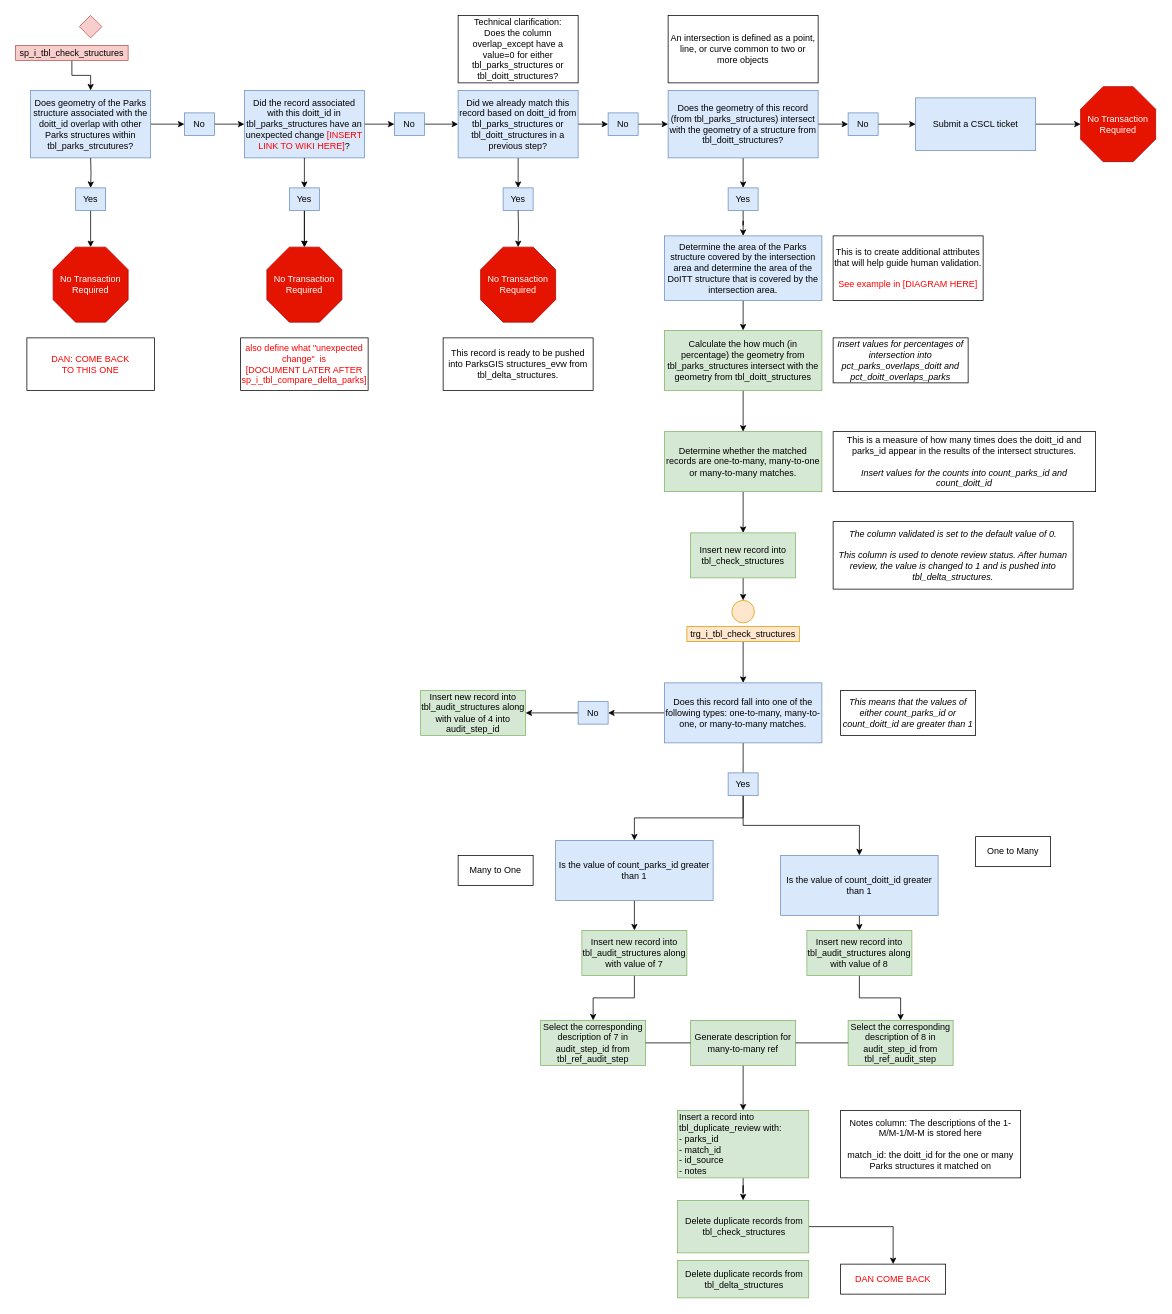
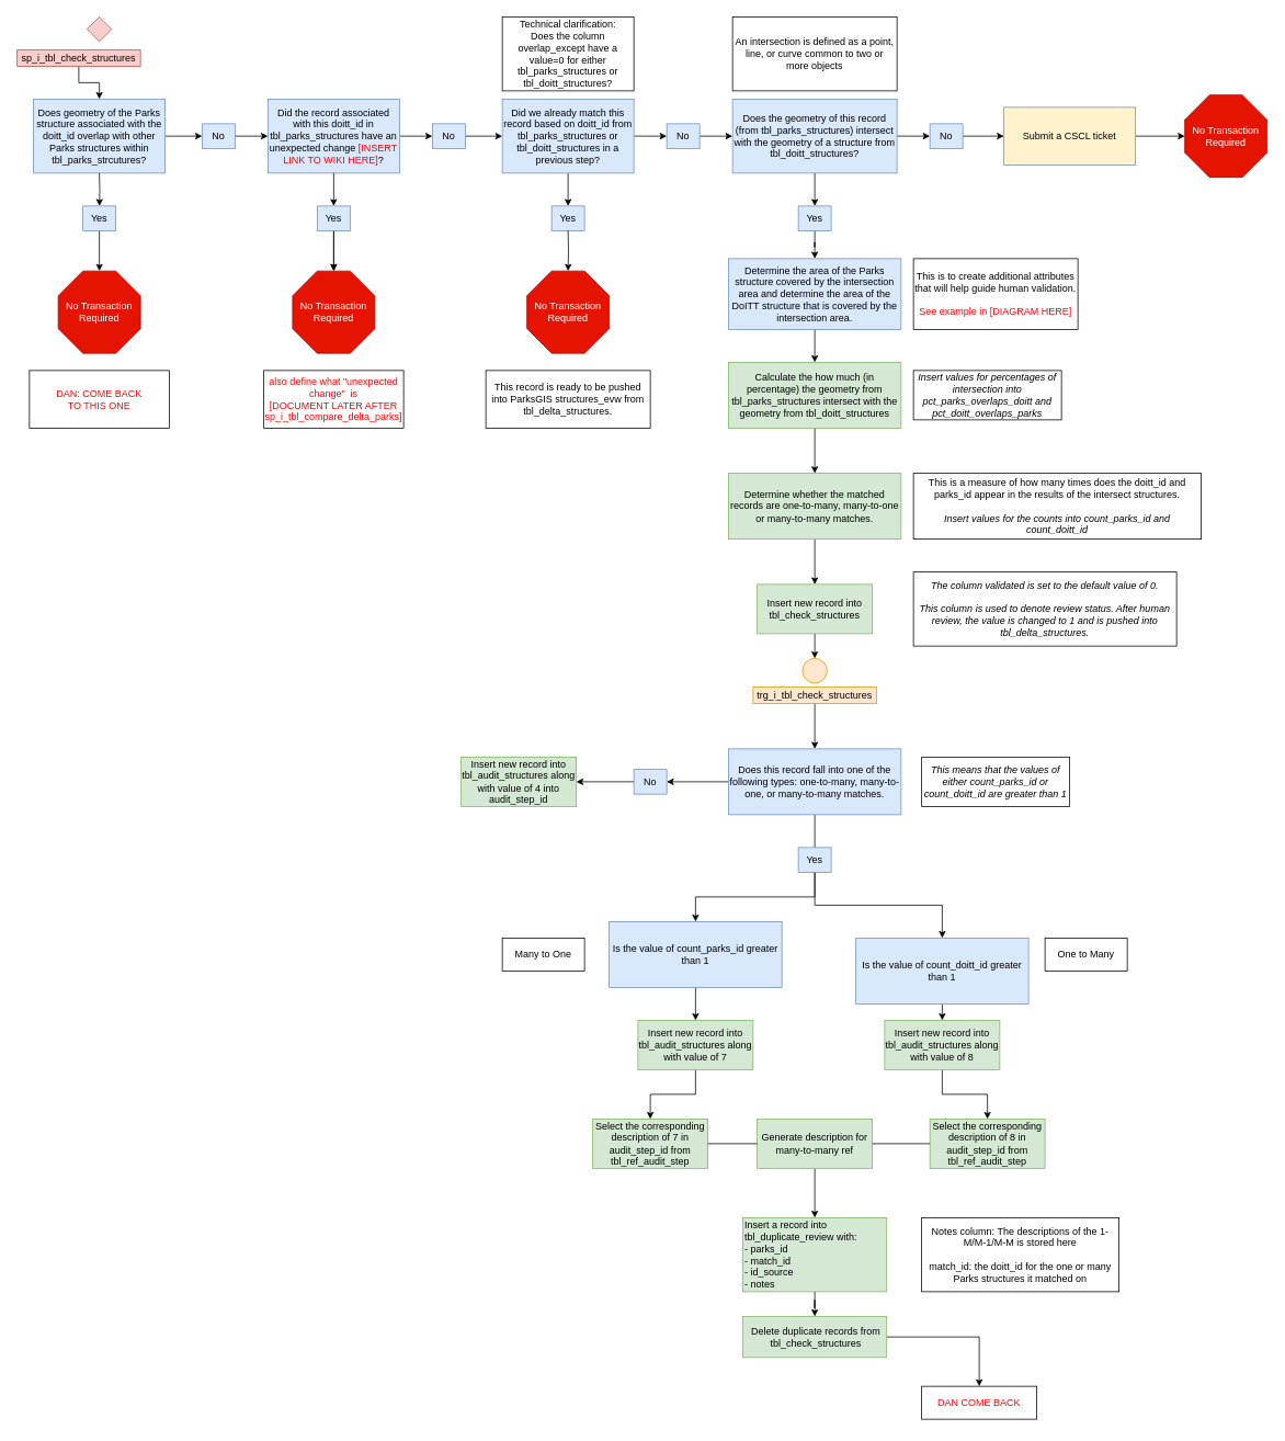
- <mxCell id="71" value="Submit a CSCL ticket" style="rounded=0;whiteSpace=wrap;html=1;fillColor=#dae8fc;strokeColor=#6c8ebf;fontSize=12;" vertex="1" parent="1"><mxGeometry x="1220" y="130" width="160" height="70" as="geometry" /></mxCell>
+ <mxCell id="71" value="Submit a CSCL ticket" style="rounded=0;whiteSpace=wrap;html=1;fillColor=#fff2cc;strokeColor=#6c8ebf;fontSize=12;" vertex="1" parent="1"><mxGeometry x="1220" y="130" width="160" height="70" as="geometry" /></mxCell>
- <mxCell id="77" value="One to Many" style="rounded=0;whiteSpace=wrap;html=1;" vertex="1" parent="1"><mxGeometry x="1300" y="1115" width="100" height="40" as="geometry" /></mxCell>
+ <mxCell id="77" value="One to Many" style="rounded=0;whiteSpace=wrap;html=1;" vertex="1" parent="1"><mxGeometry x="1270" y="1140" width="100" height="40" as="geometry" /></mxCell>
- <mxCell id="89" value="&lt;div align=&quot;center&quot;&gt;Delete duplicate records from tbl_check_structures&lt;br&gt;&lt;/div&gt;" style="rounded=0;whiteSpace=wrap;html=1;fillColor=#d5e8d4;strokeColor=#82b366;align=left;" vertex="1" parent="1"><mxGeometry x="902.5" y="1600" width="175" height="70" as="geometry" /></mxCell>
+ <mxCell id="89" value="&lt;div align=&quot;center&quot;&gt;Delete duplicate records from tbl_check_structures&lt;br&gt;&lt;/div&gt;" style="rounded=0;whiteSpace=wrap;html=1;fillColor=#d5e8d4;strokeColor=#82b366;align=left;" vertex="1" parent="1"><mxGeometry x="902.5" y="1600" width="175" height="50" as="geometry" /></mxCell>
- <mxCell id="90" value="&lt;div align=&quot;center&quot;&gt;Delete duplicate records from tbl_delta_structures&lt;br&gt;&lt;/div&gt;" style="rounded=0;whiteSpace=wrap;html=1;fillColor=#d5e8d4;strokeColor=#82b366;align=left;" vertex="1" parent="1"><mxGeometry x="902.5" y="1680" width="175" height="50" as="geometry" /></mxCell>
